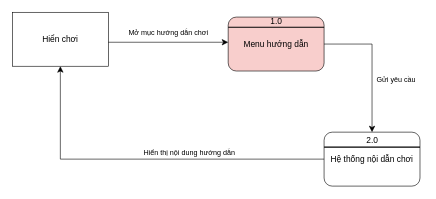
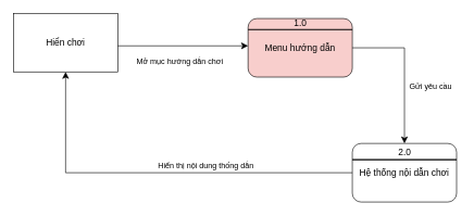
- <mxCell id="5" value="Mở mục hướng dẫn chơi" style="text;html=1;align=center;verticalAlign=middle;resizable=0;points=[];autosize=1;strokeColor=none;fillColor=none;" vertex="1" parent="1"><mxGeometry x="200" y="40" width="160" height="30" as="geometry" /></mxCell>
+ <mxCell id="5" value="Mở mục hướng dẫn chơi" style="text;html=1;align=center;verticalAlign=middle;resizable=0;points=[];autosize=1;strokeColor=none;fillColor=none;" vertex="1" parent="1"><mxGeometry x="195" y="80" width="160" height="30" as="geometry" /></mxCell>
- <mxCell id="13" value="Hiển thị nội dung hướng dẫn" style="text;html=1;align=center;verticalAlign=middle;resizable=0;points=[];autosize=1;strokeColor=none;fillColor=none;" vertex="1" parent="1"><mxGeometry x="225" y="240" width="180" height="30" as="geometry" /></mxCell>
+ <mxCell id="13" value="Hiển thị nội dung thống dẫn" style="text;html=1;align=center;verticalAlign=middle;resizable=0;points=[];autosize=1;strokeColor=none;fillColor=none;" vertex="1" parent="1"><mxGeometry x="225" y="240" width="180" height="30" as="geometry" /></mxCell>
